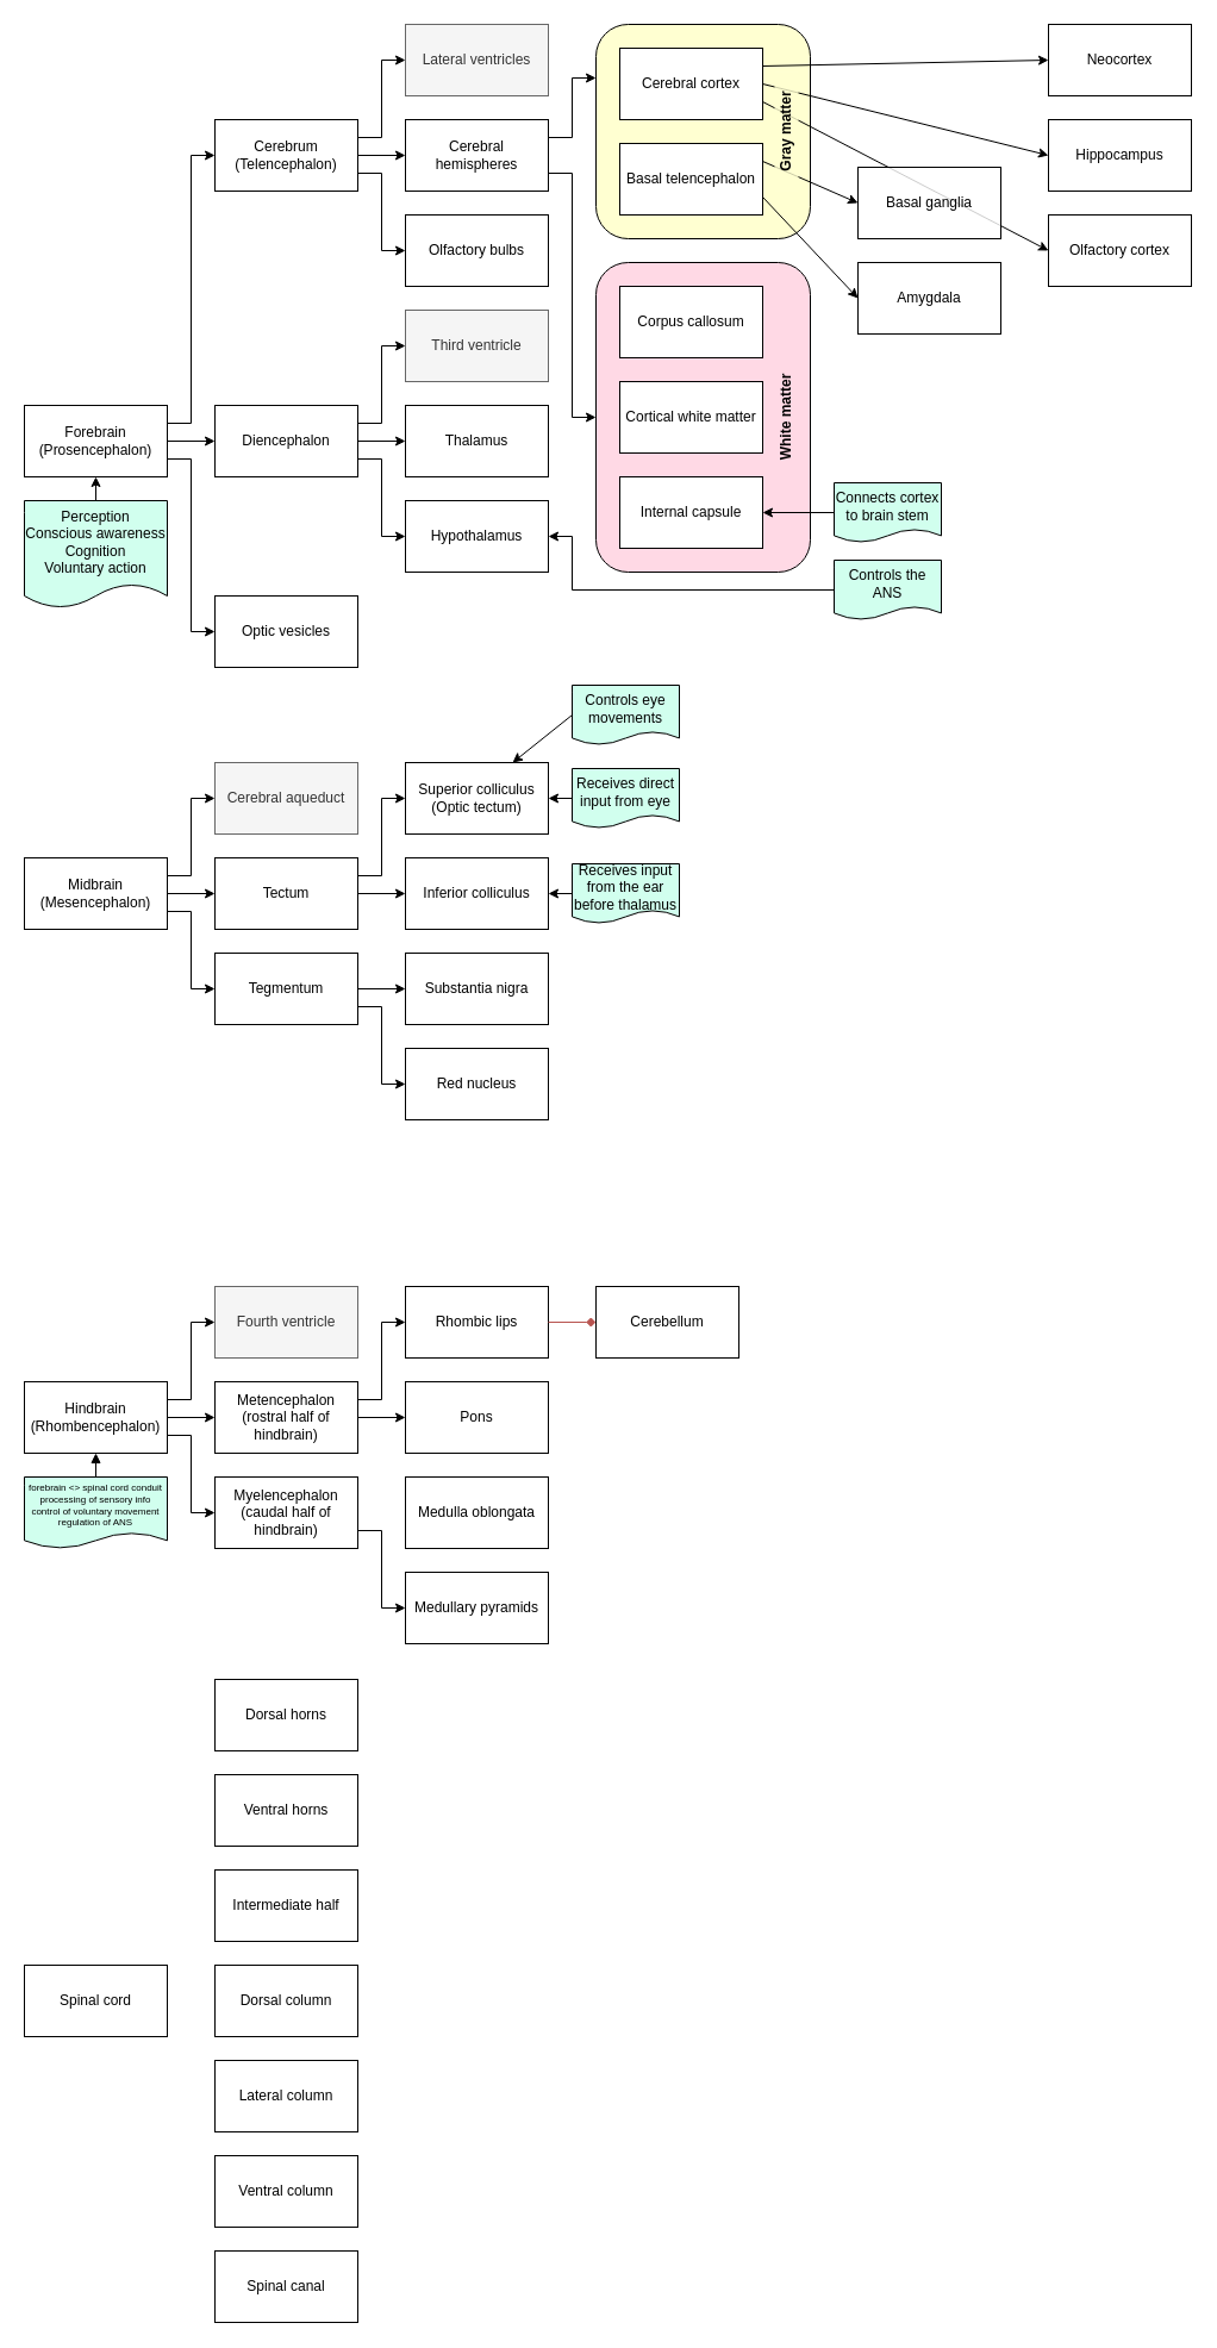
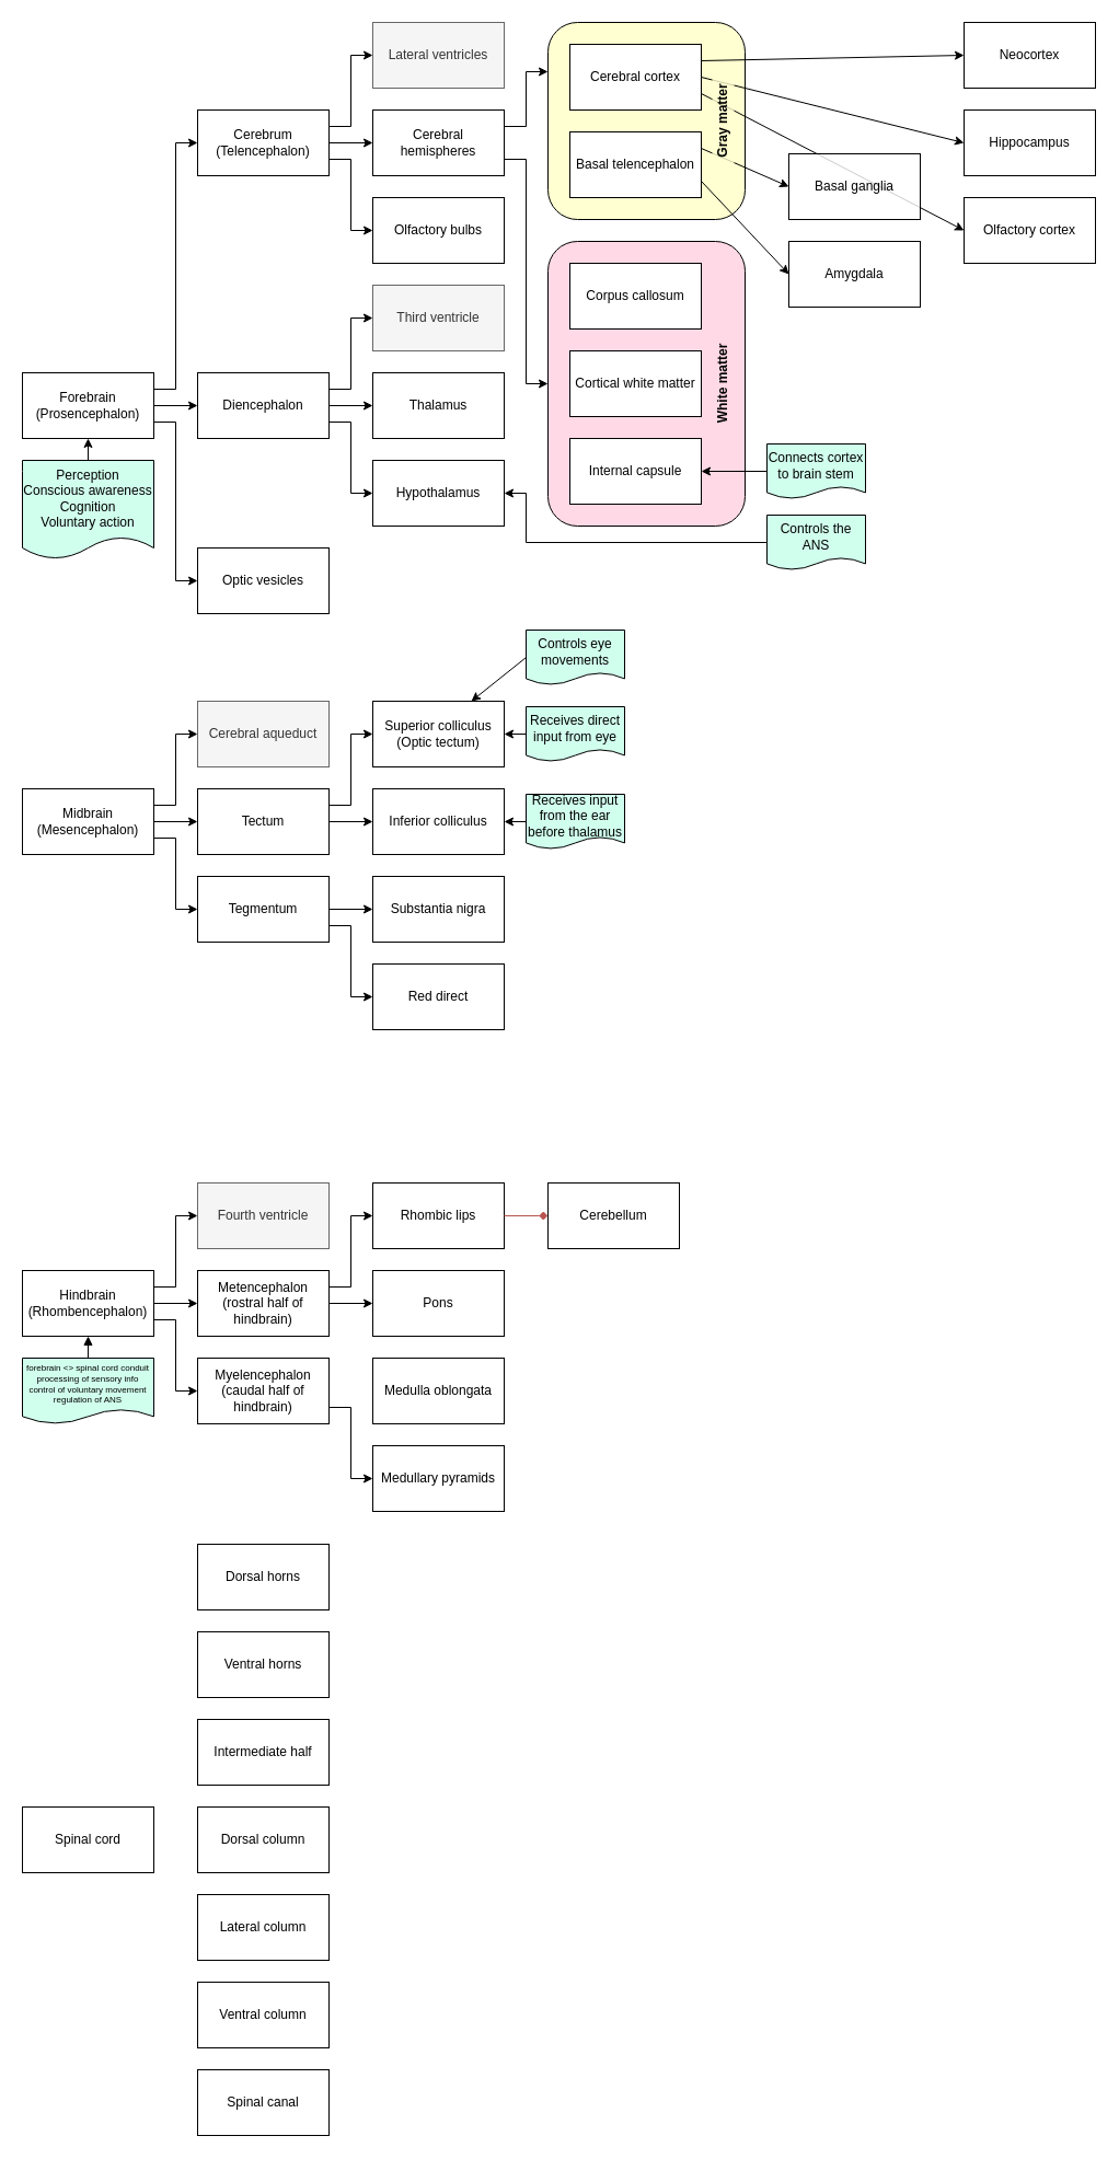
- <mxCell id="63" value="Red nucleus" style="rounded=0;whiteSpace=wrap;html=1;" vertex="1" parent="1"><mxGeometry x="340" y="880" width="120" height="60" as="geometry" /></mxCell>
+ <mxCell id="63" value="Red direct" style="rounded=0;whiteSpace=wrap;html=1;" vertex="1" parent="1"><mxGeometry x="340" y="880" width="120" height="60" as="geometry" /></mxCell>
